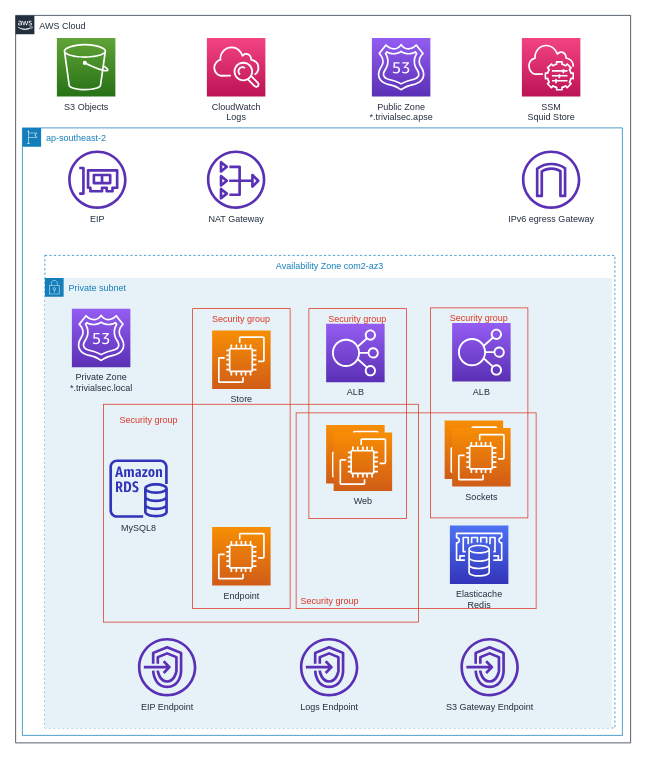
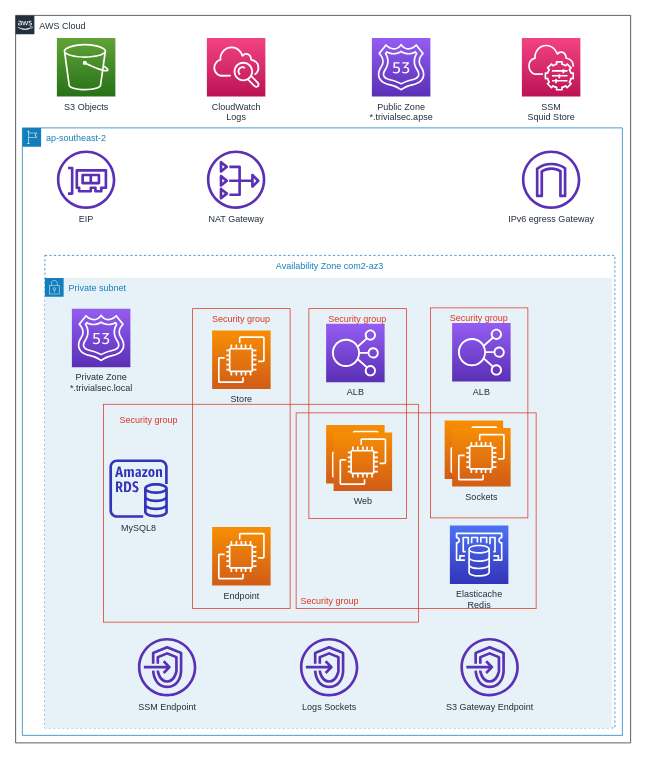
- <mxCell id="11" value="EIP" style="outlineConnect=0;fontColor=#232F3E;gradientColor=none;fillColor=#5A30B5;strokeColor=none;dashed=0;verticalLabelPosition=bottom;verticalAlign=top;align=center;html=1;fontSize=12;fontStyle=0;aspect=fixed;pointerEvents=1;shape=mxgraph.aws4.elastic_network_interface;" vertex="1" parent="1"><mxGeometry x="90" y="200" width="78" height="78" as="geometry" /></mxCell>
+ <mxCell id="11" value="EIP" style="outlineConnect=0;fontColor=#232F3E;gradientColor=none;fillColor=#5A30B5;strokeColor=none;dashed=0;verticalLabelPosition=bottom;verticalAlign=top;align=center;html=1;fontSize=12;fontStyle=0;aspect=fixed;pointerEvents=1;shape=mxgraph.aws4.elastic_network_interface;" vertex="1" parent="1"><mxGeometry x="75" y="200" width="78" height="78" as="geometry" /></mxCell>
- <mxCell id="7" value="EIP Endpoint" style="outlineConnect=0;fontColor=#232F3E;gradientColor=none;fillColor=#5A30B5;strokeColor=none;dashed=0;verticalLabelPosition=bottom;verticalAlign=top;align=center;html=1;fontSize=12;fontStyle=0;aspect=fixed;pointerEvents=1;shape=mxgraph.aws4.endpoints;" vertex="1" parent="1"><mxGeometry x="183" y="850" width="78" height="78" as="geometry" /></mxCell>
+ <mxCell id="7" value="SSM Endpoint" style="outlineConnect=0;fontColor=#232F3E;gradientColor=none;fillColor=#5A30B5;strokeColor=none;dashed=0;verticalLabelPosition=bottom;verticalAlign=top;align=center;html=1;fontSize=12;fontStyle=0;aspect=fixed;pointerEvents=1;shape=mxgraph.aws4.endpoints;" vertex="1" parent="1"><mxGeometry x="183" y="850" width="78" height="78" as="geometry" /></mxCell>
- <mxCell id="8" value="Logs Endpoint" style="outlineConnect=0;fontColor=#232F3E;gradientColor=none;fillColor=#5A30B5;strokeColor=none;dashed=0;verticalLabelPosition=bottom;verticalAlign=top;align=center;html=1;fontSize=12;fontStyle=0;aspect=fixed;pointerEvents=1;shape=mxgraph.aws4.endpoints;" vertex="1" parent="1"><mxGeometry x="399" y="850" width="78" height="78" as="geometry" /></mxCell>
+ <mxCell id="8" value="Logs Sockets" style="outlineConnect=0;fontColor=#232F3E;gradientColor=none;fillColor=#5A30B5;strokeColor=none;dashed=0;verticalLabelPosition=bottom;verticalAlign=top;align=center;html=1;fontSize=12;fontStyle=0;aspect=fixed;pointerEvents=1;shape=mxgraph.aws4.endpoints;" vertex="1" parent="1"><mxGeometry x="399" y="850" width="78" height="78" as="geometry" /></mxCell>
